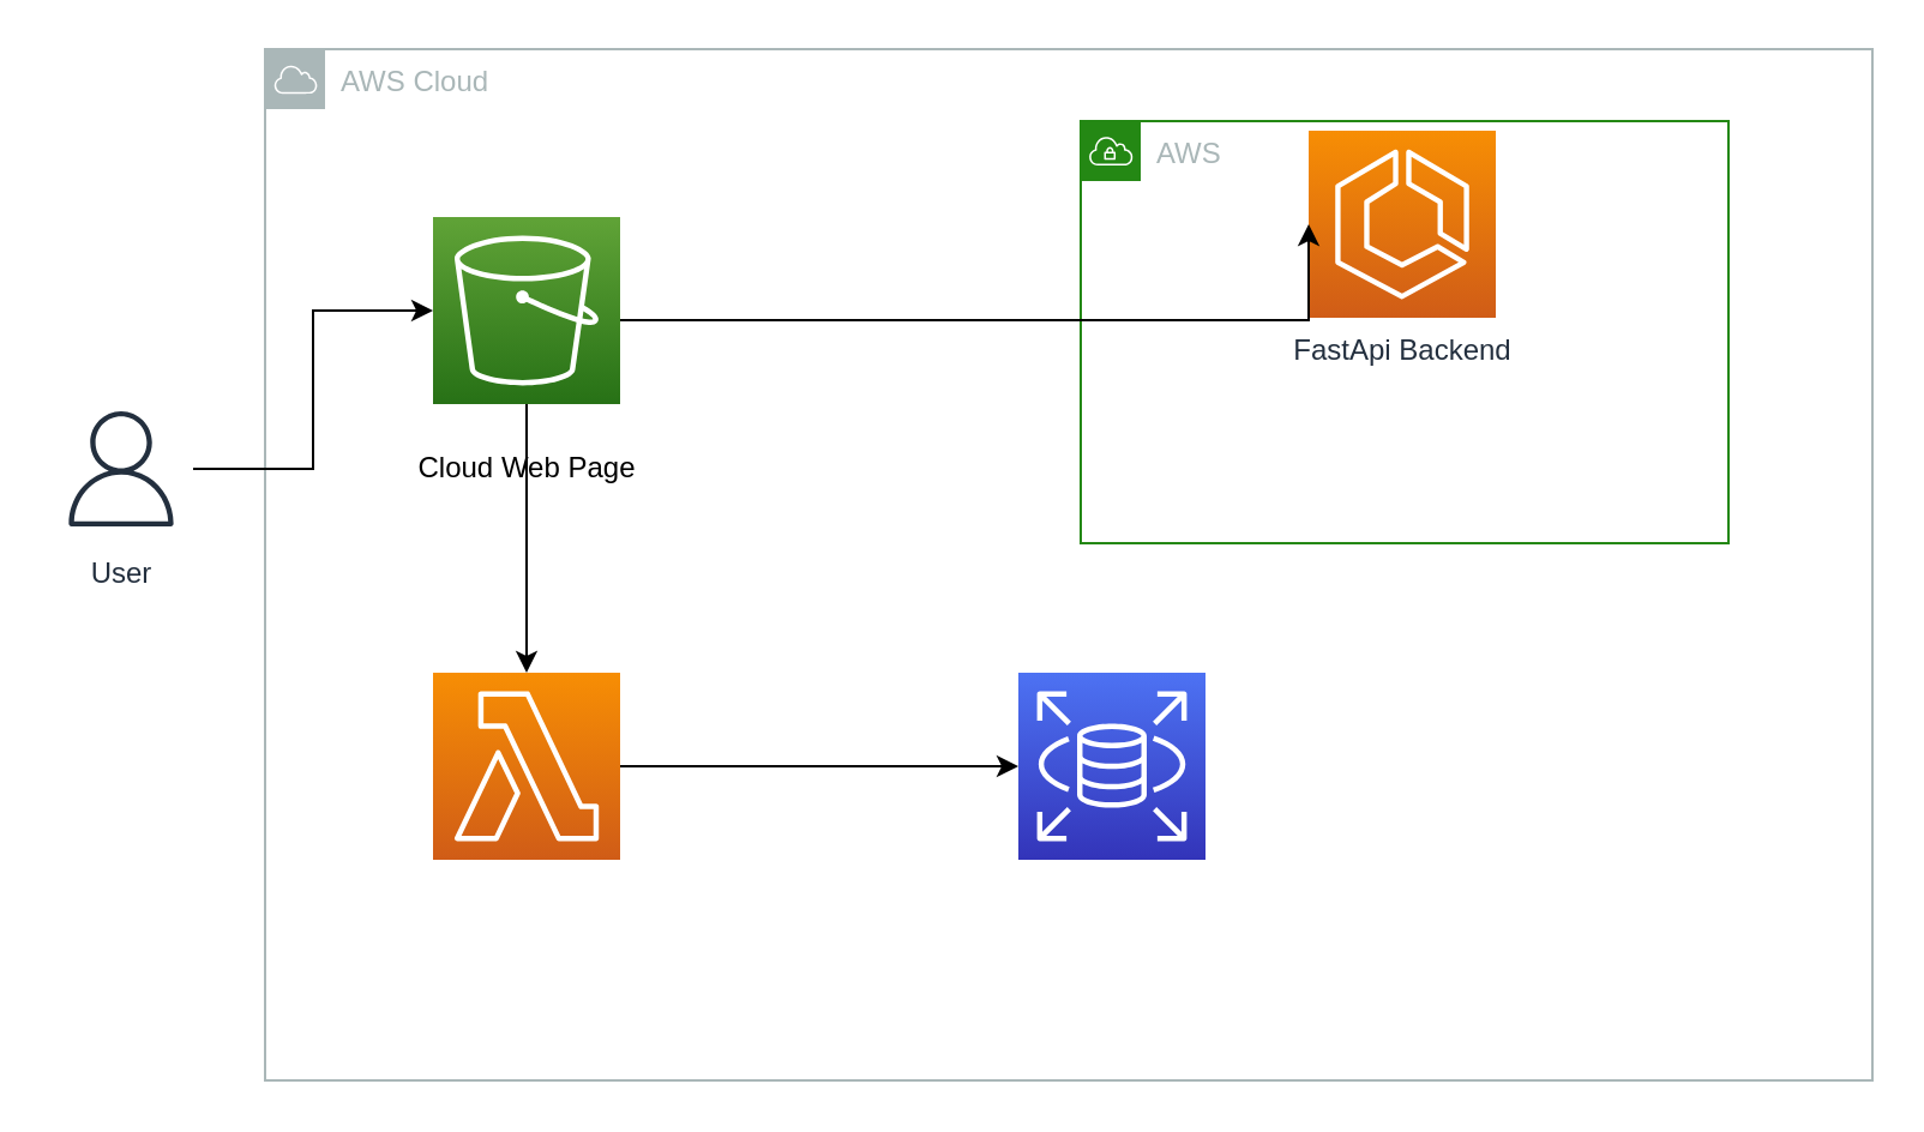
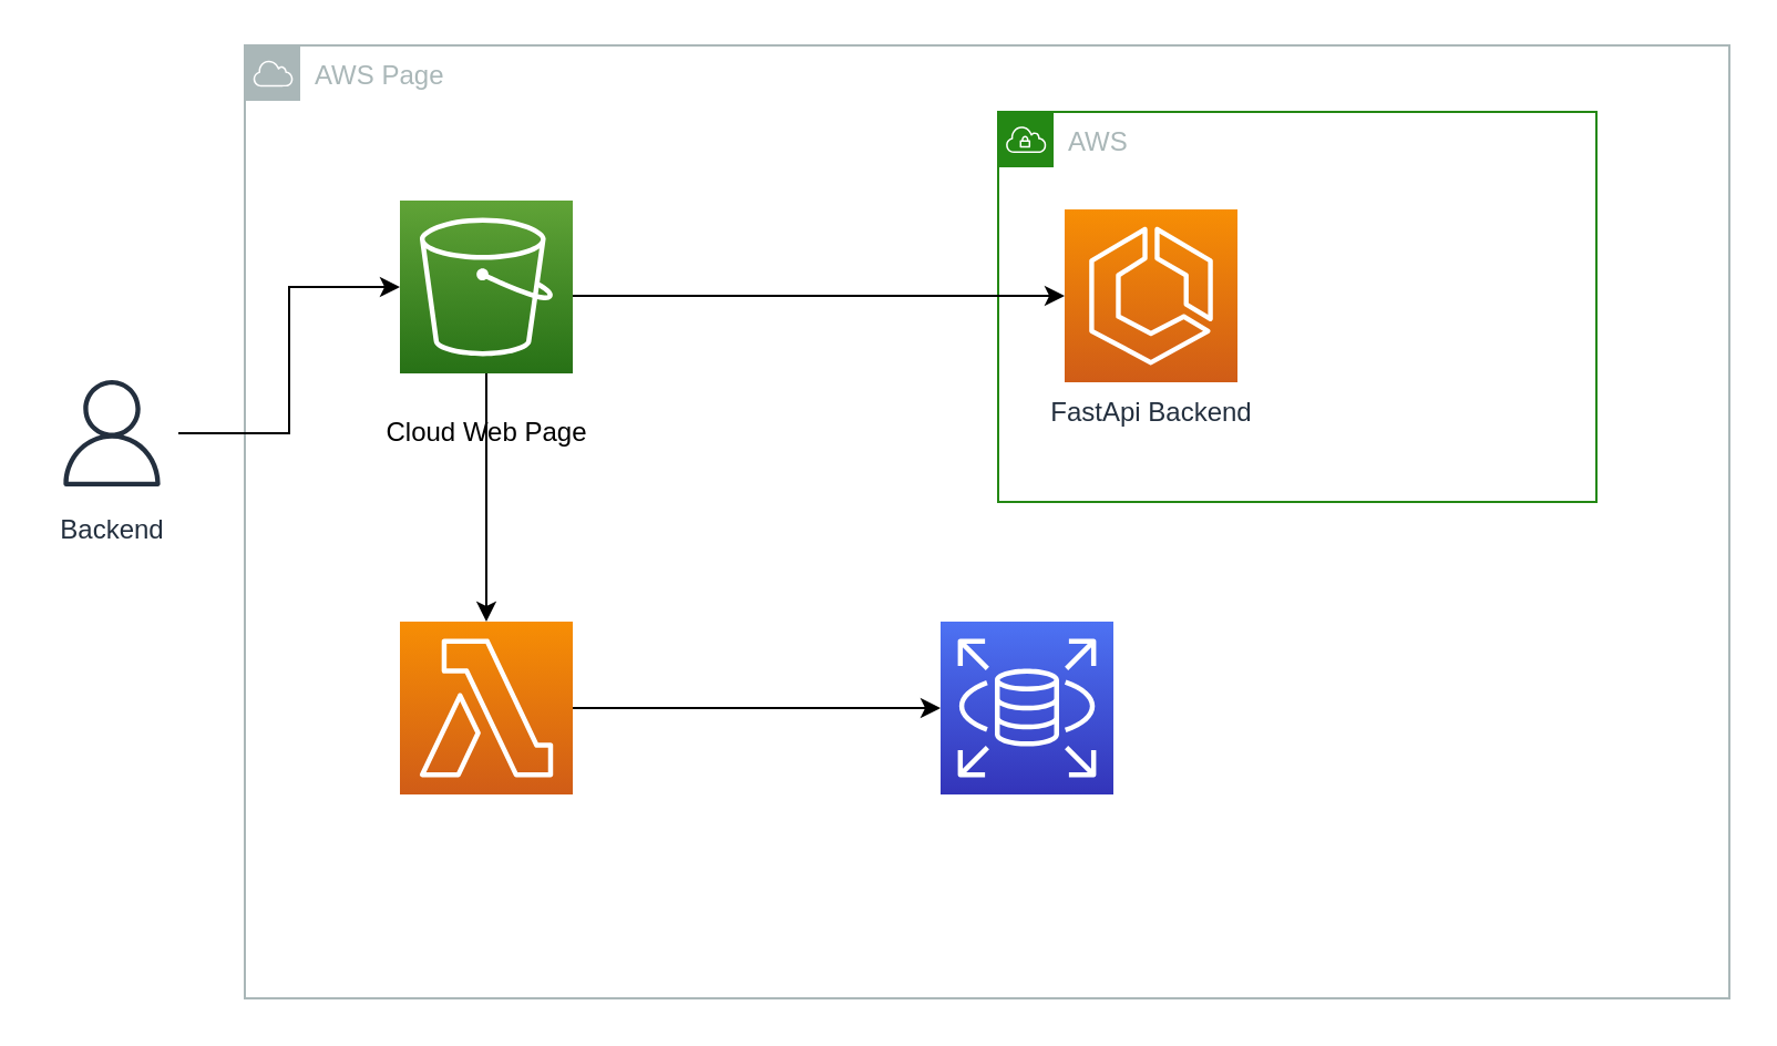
- <mxCell id="2" value="AWS Cloud" style="sketch=0;outlineConnect=0;gradientColor=none;html=1;whiteSpace=wrap;fontSize=12;fontStyle=0;shape=mxgraph.aws4.group;grIcon=mxgraph.aws4.group_aws_cloud;strokeColor=#AAB7B8;fillColor=none;verticalAlign=top;align=left;spacingLeft=30;fontColor=#AAB7B8;dashed=0;" parent="1" vertex="1"><mxGeometry x="110" y="20" width="670" height="430" as="geometry" /></mxCell>
+ <mxCell id="2" value="AWS Page" style="sketch=0;outlineConnect=0;gradientColor=none;html=1;whiteSpace=wrap;fontSize=12;fontStyle=0;shape=mxgraph.aws4.group;grIcon=mxgraph.aws4.group_aws_cloud;strokeColor=#AAB7B8;fillColor=none;verticalAlign=top;align=left;spacingLeft=30;fontColor=#AAB7B8;dashed=0;" parent="1" vertex="1"><mxGeometry x="110" y="20" width="670" height="430" as="geometry" /></mxCell>
- <mxCell id="12" value="FastApi Backend" style="sketch=0;points=[[0,0,0],[0.25,0,0],[0.5,0,0],[0.75,0,0],[1,0,0],[0,1,0],[0.25,1,0],[0.5,1,0],[0.75,1,0],[1,1,0],[0,0.25,0],[0,0.5,0],[0,0.75,0],[1,0.25,0],[1,0.5,0],[1,0.75,0]];outlineConnect=0;fontColor=#232F3E;gradientColor=#F78E04;gradientDirection=north;fillColor=#D05C17;strokeColor=#ffffff;dashed=0;verticalLabelPosition=bottom;verticalAlign=top;align=center;html=1;fontSize=12;fontStyle=0;aspect=fixed;shape=mxgraph.aws4.resourceIcon;resIcon=mxgraph.aws4.ecs;" parent="11" vertex="1"><mxGeometry x="95" y="4" width="78" height="78" as="geometry" /></mxCell>
+ <mxCell id="12" value="FastApi Backend" style="sketch=0;points=[[0,0,0],[0.25,0,0],[0.5,0,0],[0.75,0,0],[1,0,0],[0,1,0],[0.25,1,0],[0.5,1,0],[0.75,1,0],[1,1,0],[0,0.25,0],[0,0.5,0],[0,0.75,0],[1,0.25,0],[1,0.5,0],[1,0.75,0]];outlineConnect=0;fontColor=#232F3E;gradientColor=#F78E04;gradientDirection=north;fillColor=#D05C17;strokeColor=#ffffff;dashed=0;verticalLabelPosition=bottom;verticalAlign=top;align=center;html=1;fontSize=12;fontStyle=0;aspect=fixed;shape=mxgraph.aws4.resourceIcon;resIcon=mxgraph.aws4.ecs;" parent="11" vertex="1"><mxGeometry x="30" y="44" width="78" height="78" as="geometry" /></mxCell>
- <mxCell id="9" value="User" style="sketch=0;outlineConnect=0;fontColor=#232F3E;gradientColor=none;strokeColor=#232F3E;fillColor=#ffffff;dashed=0;verticalLabelPosition=bottom;verticalAlign=top;align=center;html=1;fontSize=12;fontStyle=0;aspect=fixed;shape=mxgraph.aws4.resourceIcon;resIcon=mxgraph.aws4.user;" parent="1" vertex="1"><mxGeometry x="20" y="165" width="60" height="60" as="geometry" /></mxCell>
+ <mxCell id="9" value="Backend" style="sketch=0;outlineConnect=0;fontColor=#232F3E;gradientColor=none;strokeColor=#232F3E;fillColor=#ffffff;dashed=0;verticalLabelPosition=bottom;verticalAlign=top;align=center;html=1;fontSize=12;fontStyle=0;aspect=fixed;shape=mxgraph.aws4.resourceIcon;resIcon=mxgraph.aws4.user;" parent="1" vertex="1"><mxGeometry x="20" y="165" width="60" height="60" as="geometry" /></mxCell>
